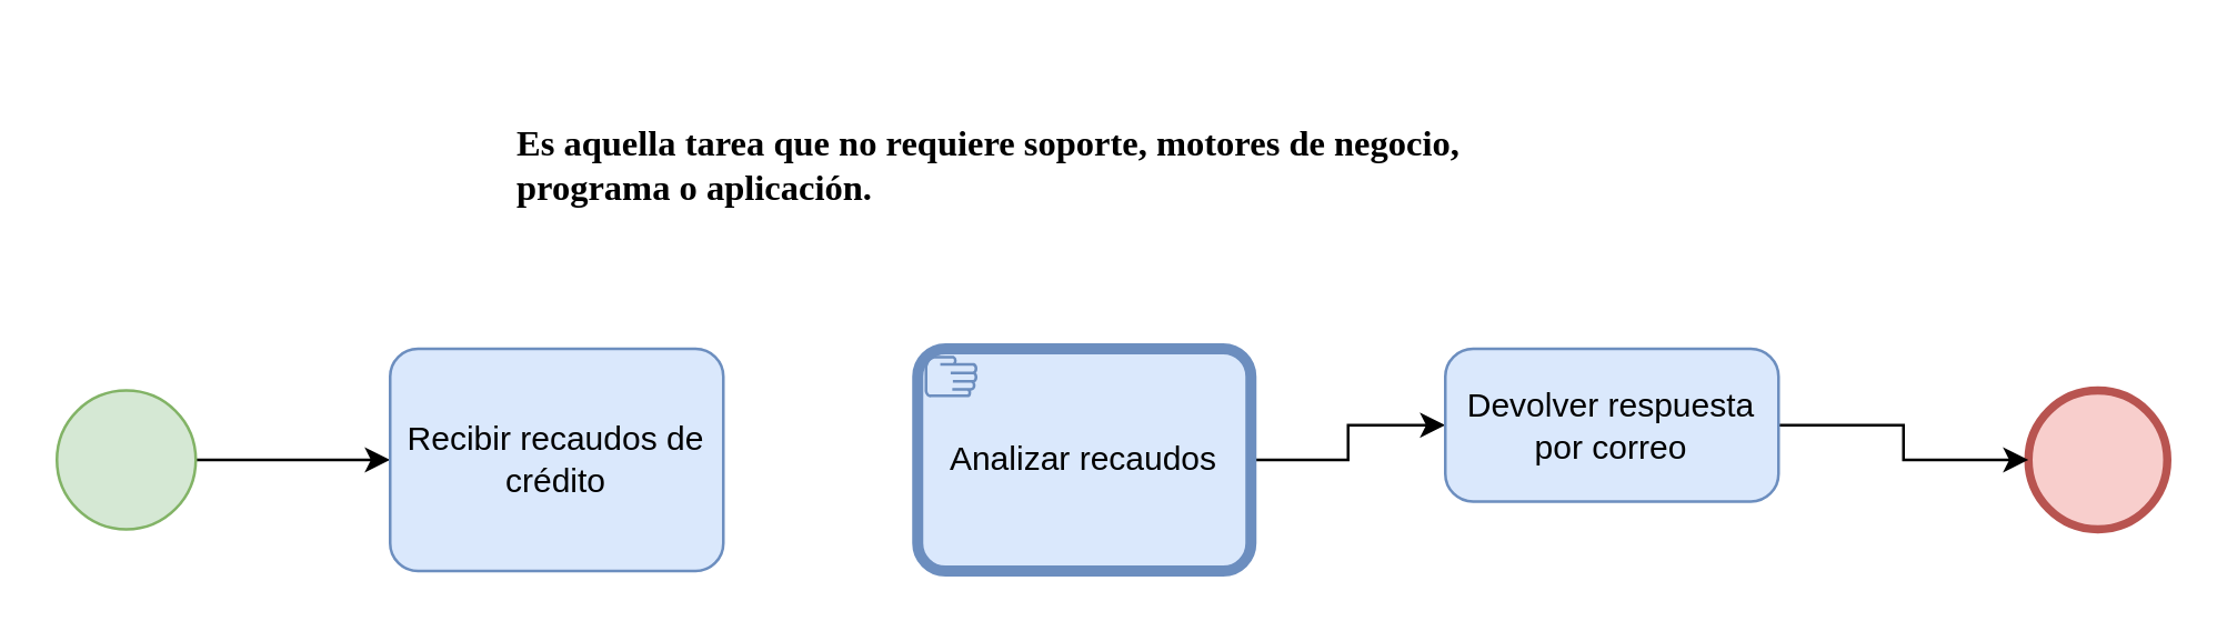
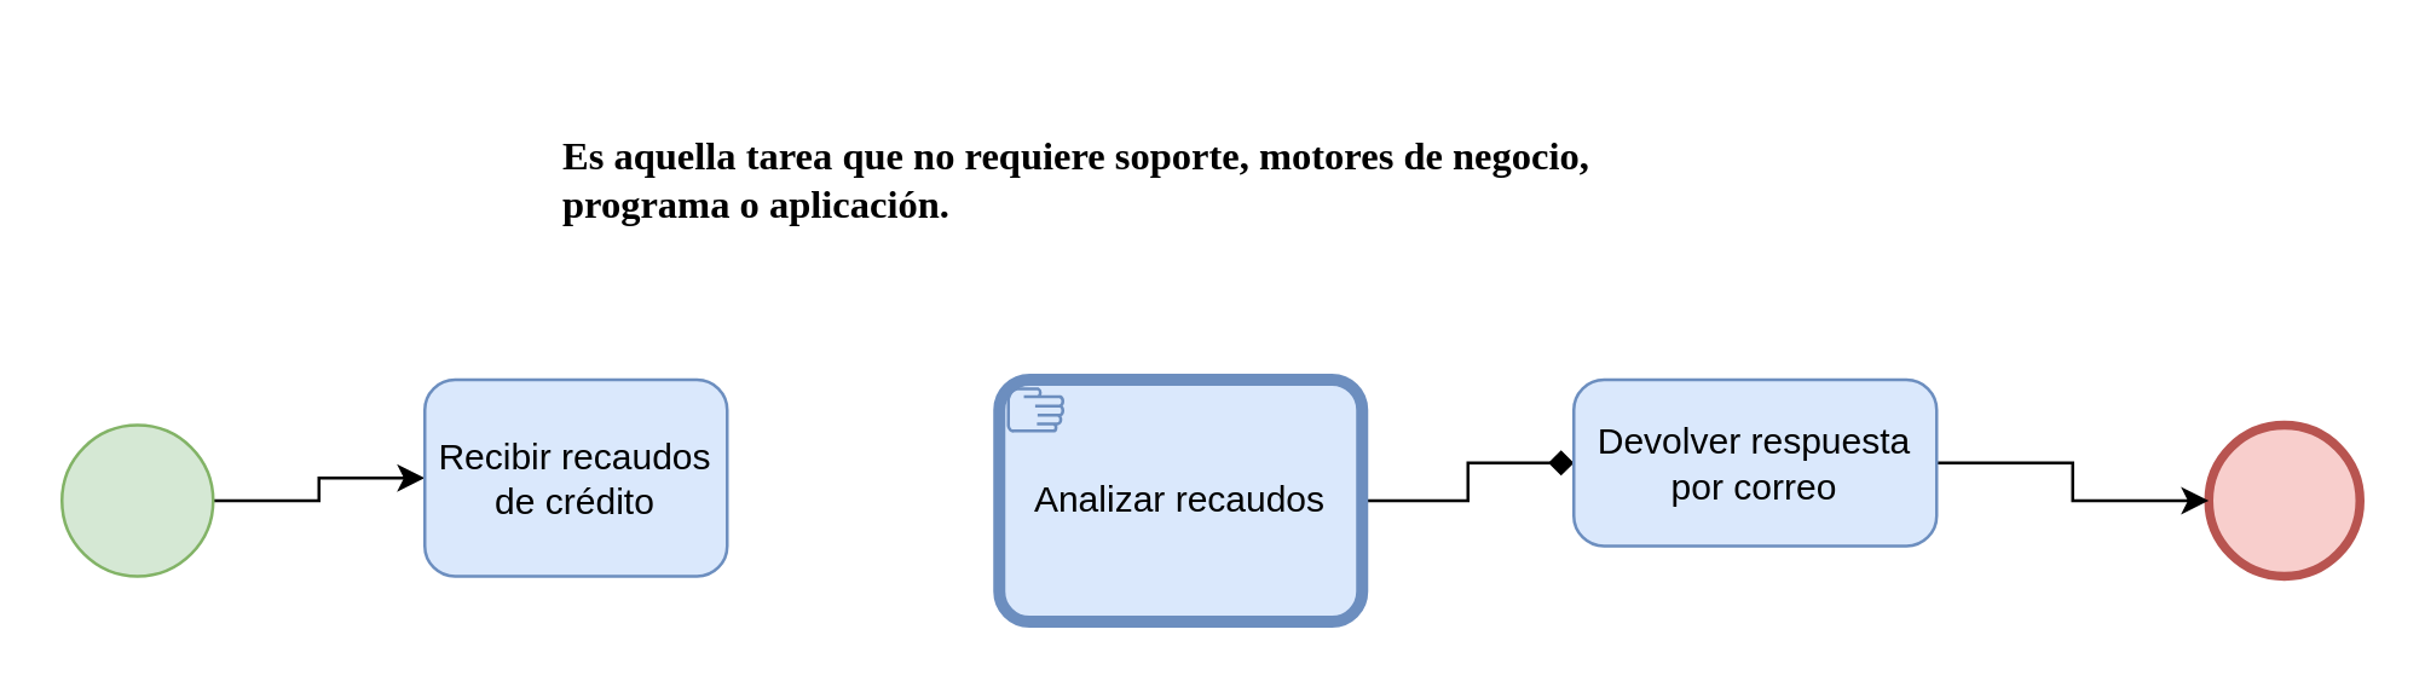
- <mxCell id="5" value="" style="edgeStyle=orthogonalEdgeStyle;rounded=0;orthogonalLoop=1;jettySize=auto;html=1;" edge="1" parent="1" source="6" target="9"><mxGeometry relative="1" as="geometry" /></mxCell>
+ <mxCell id="5" value="" style="edgeStyle=orthogonalEdgeStyle;rounded=0;orthogonalLoop=1;jettySize=auto;html=1;endArrow=diamond;" edge="1" parent="1" source="6" target="9"><mxGeometry relative="1" as="geometry" /></mxCell>
- <mxCell id="7" value="Recibir recaudos de crédito" style="points=[[0.25,0,0],[0.5,0,0],[0.75,0,0],[1,0.25,0],[1,0.5,0],[1,0.75,0],[0.75,1,0],[0.5,1,0],[0.25,1,0],[0,0.75,0],[0,0.5,0],[0,0.25,0]];shape=mxgraph.bpmn.task;whiteSpace=wrap;rectStyle=rounded;size=10;html=1;taskMarker=abstract;fillColor=#dae8fc;strokeColor=#6c8ebf;" vertex="1" parent="1"><mxGeometry x="140" y="125" width="120" height="80" as="geometry" /></mxCell>
+ <mxCell id="7" value="Recibir recaudos de crédito" style="points=[[0.25,0,0],[0.5,0,0],[0.75,0,0],[1,0.25,0],[1,0.5,0],[1,0.75,0],[0.75,1,0],[0.5,1,0],[0.25,1,0],[0,0.75,0],[0,0.5,0],[0,0.25,0]];shape=mxgraph.bpmn.task;whiteSpace=wrap;rectStyle=rounded;size=10;html=1;taskMarker=abstract;fillColor=#dae8fc;strokeColor=#6c8ebf;" vertex="1" parent="1"><mxGeometry x="140" y="125" width="100" height="65" as="geometry" /></mxCell>
